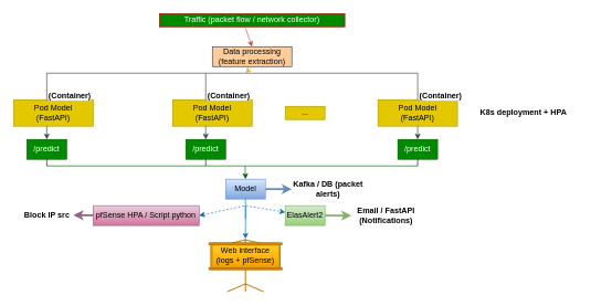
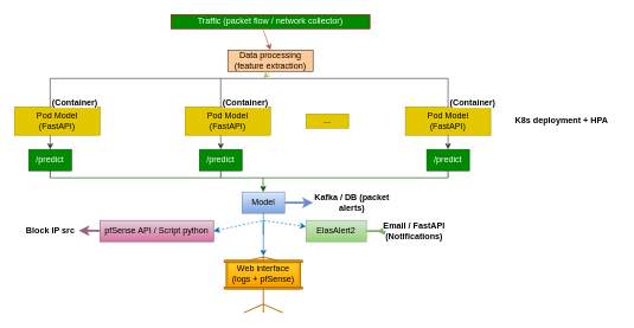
- <mxCell id="18" value="pfSense HPA / Script python" style="text;html=1;whiteSpace=wrap;strokeColor=#996185;fillColor=#e6d0de;align=center;verticalAlign=middle;rounded=0;gradientColor=#d5739d;" vertex="1" parent="1"><mxGeometry x="140" y="310" width="160" height="30" as="geometry" /></mxCell>
+ <mxCell id="18" value="pfSense API / Script python" style="text;html=1;whiteSpace=wrap;strokeColor=#996185;fillColor=#e6d0de;align=center;verticalAlign=middle;rounded=0;gradientColor=#d5739d;" vertex="1" parent="1"><mxGeometry x="140" y="310" width="160" height="30" as="geometry" /></mxCell>
- <mxCell id="17" value="ElasAlert2" style="text;html=1;whiteSpace=wrap;strokeColor=#82b366;fillColor=#d5e8d4;align=center;verticalAlign=middle;rounded=0;gradientColor=#97d077;" vertex="1" parent="1"><mxGeometry x="430" y="310" width="60" height="30" as="geometry" /></mxCell>
+ <mxCell id="17" value="ElasAlert2" style="text;html=1;whiteSpace=wrap;strokeColor=#82b366;fillColor=#d5e8d4;align=center;verticalAlign=middle;rounded=0;gradientColor=#97d077;" vertex="1" parent="1"><mxGeometry x="430" y="310" width="85" height="30" as="geometry" /></mxCell>
